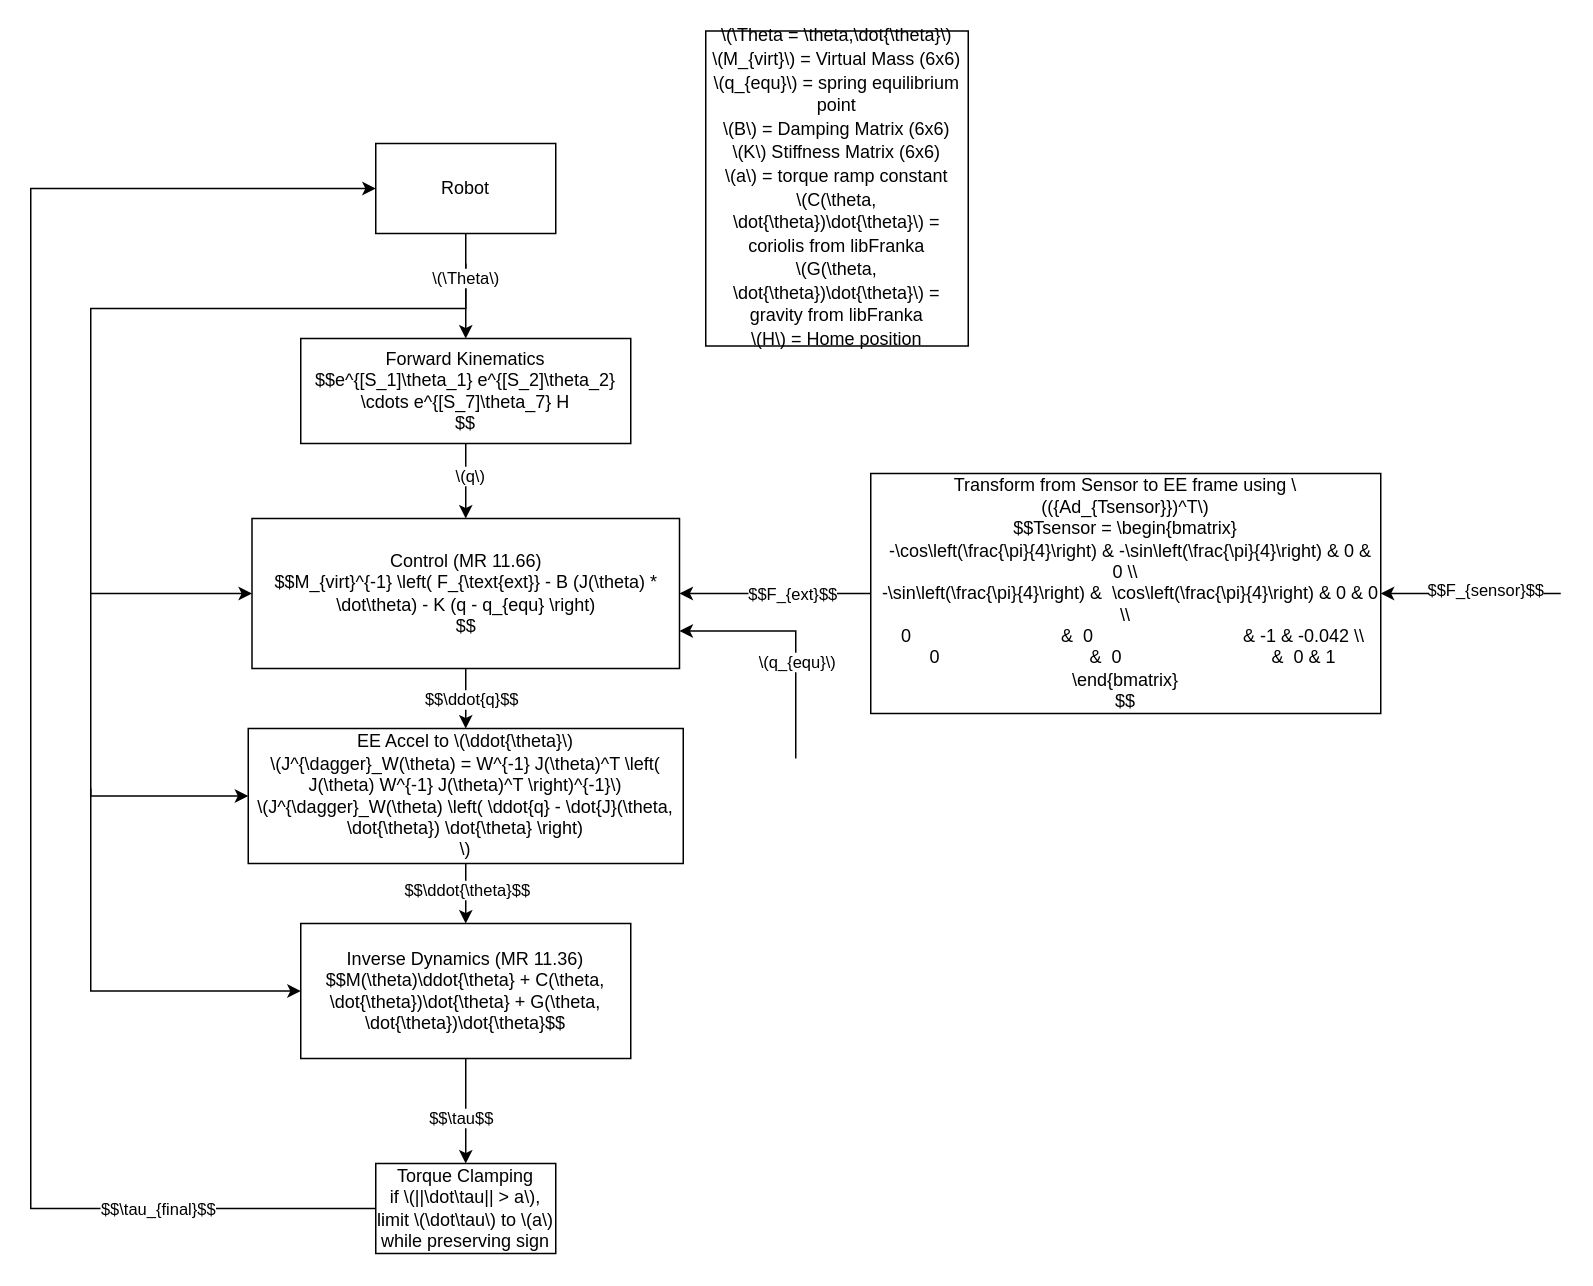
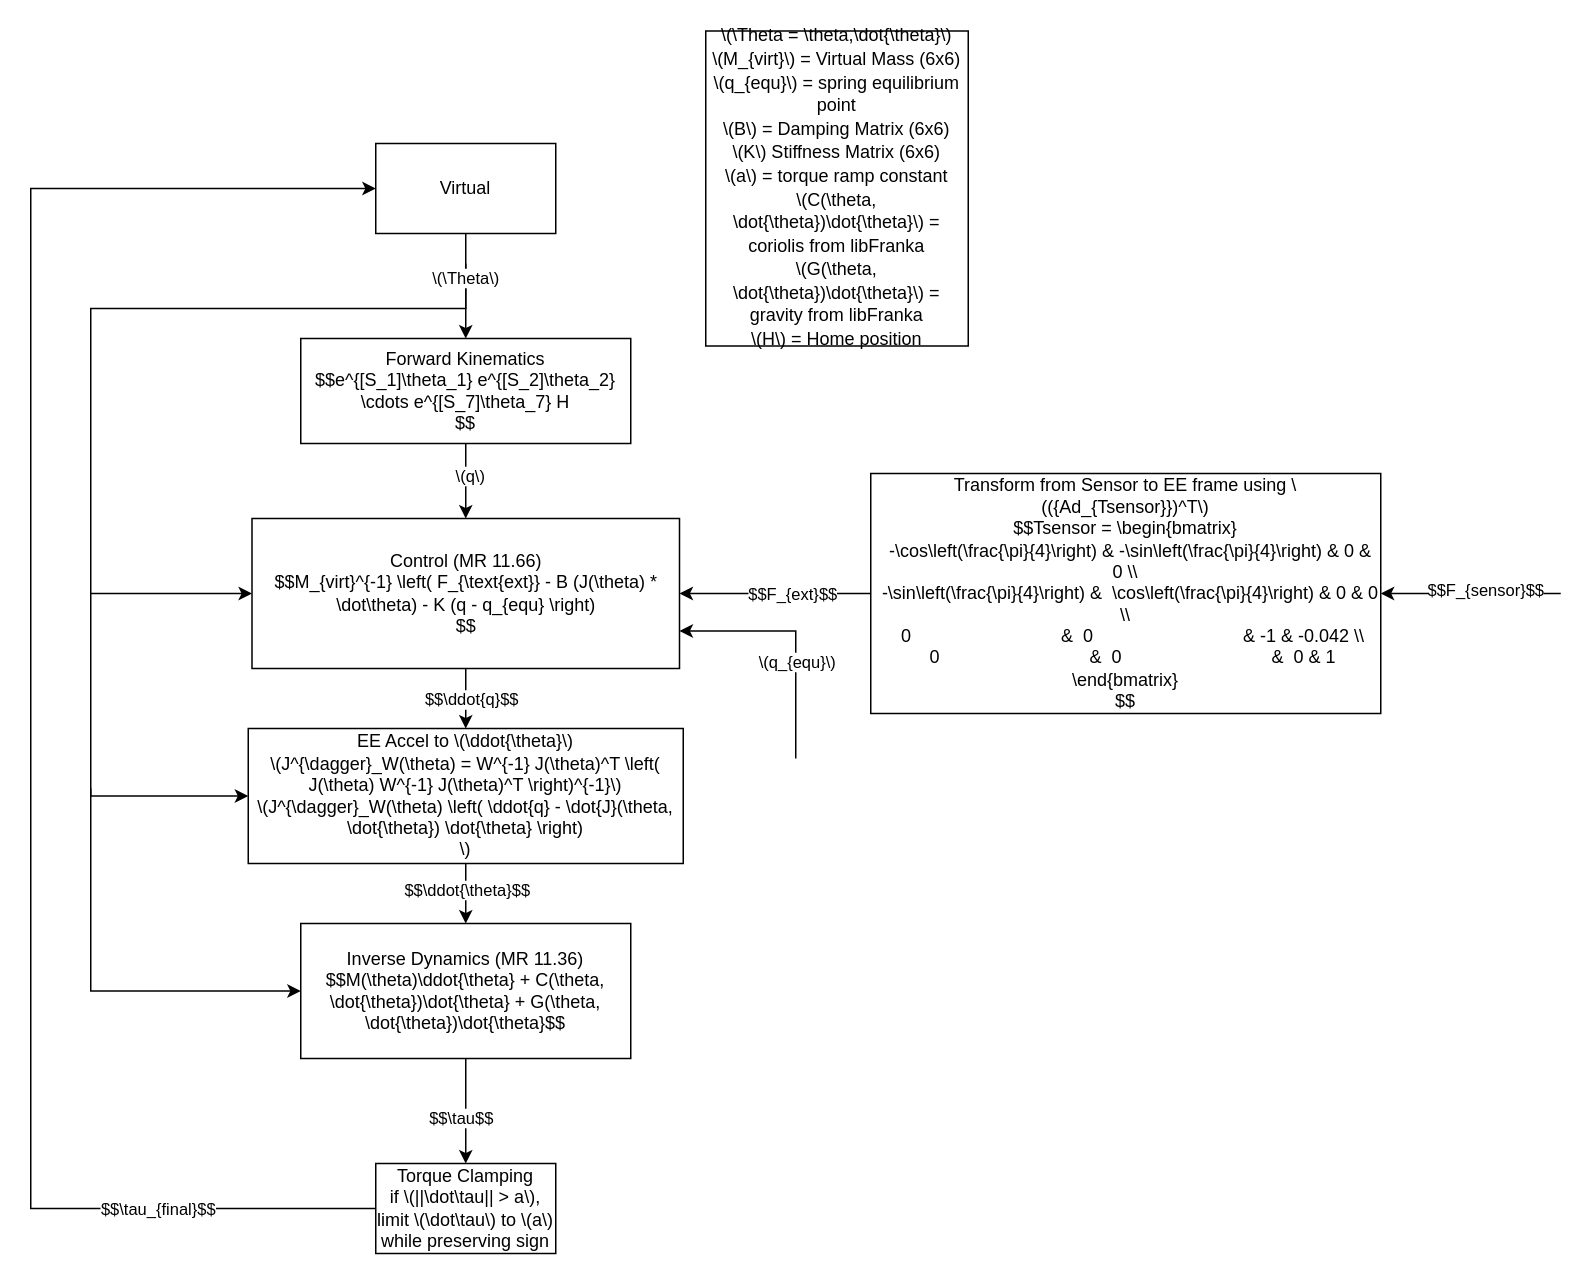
- <mxCell id="2" value="&lt;div&gt;Robot&lt;/div&gt;" style="rounded=0;whiteSpace=wrap;html=1;" parent="1" vertex="1"><mxGeometry x="250" y="95" width="120" height="60" as="geometry" /></mxCell>
+ <mxCell id="2" value="&lt;div&gt;Virtual&lt;/div&gt;" style="rounded=0;whiteSpace=wrap;html=1;" parent="1" vertex="1"><mxGeometry x="250" y="95" width="120" height="60" as="geometry" /></mxCell>
